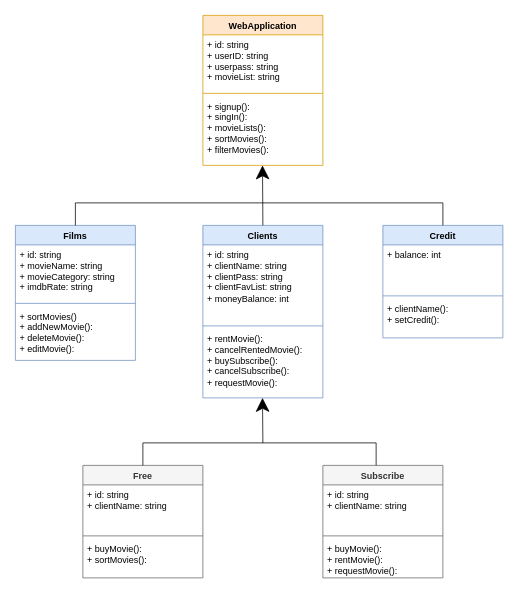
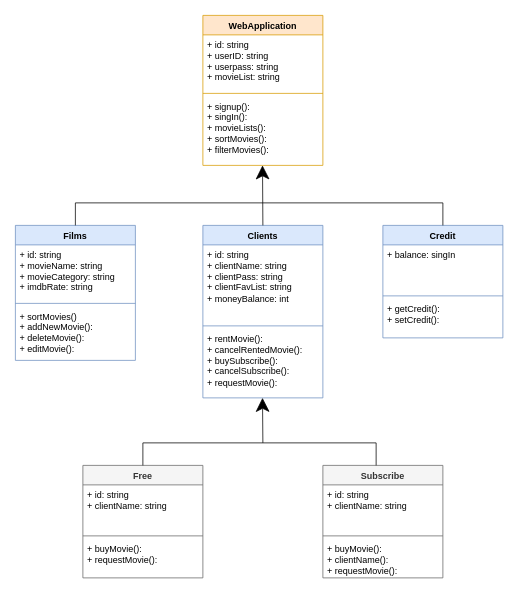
- <mxCell id="15" value="&lt;div&gt;+ balance: int&lt;/div&gt;" style="text;strokeColor=none;fillColor=none;align=left;verticalAlign=top;spacingLeft=4;spacingRight=4;overflow=hidden;rotatable=0;points=[[0,0.5],[1,0.5]];portConstraint=eastwest;whiteSpace=wrap;html=1;" vertex="1" parent="14"><mxGeometry y="26" width="160" height="64" as="geometry" /></mxCell>
+ <mxCell id="15" value="&lt;div&gt;+ balance: singIn&lt;/div&gt;" style="text;strokeColor=none;fillColor=none;align=left;verticalAlign=top;spacingLeft=4;spacingRight=4;overflow=hidden;rotatable=0;points=[[0,0.5],[1,0.5]];portConstraint=eastwest;whiteSpace=wrap;html=1;" vertex="1" parent="14"><mxGeometry y="26" width="160" height="64" as="geometry" /></mxCell>
- <mxCell id="17" value="&lt;div&gt;+ clientName():&lt;/div&gt;&lt;div&gt;+ setCredit():&lt;/div&gt;" style="text;strokeColor=none;fillColor=none;align=left;verticalAlign=top;spacingLeft=4;spacingRight=4;overflow=hidden;rotatable=0;points=[[0,0.5],[1,0.5]];portConstraint=eastwest;whiteSpace=wrap;html=1;" vertex="1" parent="14"><mxGeometry y="98" width="160" height="52" as="geometry" /></mxCell>
+ <mxCell id="17" value="&lt;div&gt;+ getCredit():&lt;/div&gt;&lt;div&gt;+ setCredit():&lt;/div&gt;" style="text;strokeColor=none;fillColor=none;align=left;verticalAlign=top;spacingLeft=4;spacingRight=4;overflow=hidden;rotatable=0;points=[[0,0.5],[1,0.5]];portConstraint=eastwest;whiteSpace=wrap;html=1;" vertex="1" parent="14"><mxGeometry y="98" width="160" height="52" as="geometry" /></mxCell>
- <mxCell id="21" value="&lt;div&gt;+ buyMovie():&lt;/div&gt;&lt;div&gt;+ sortMovies():&lt;/div&gt;" style="text;strokeColor=none;fillColor=none;align=left;verticalAlign=top;spacingLeft=4;spacingRight=4;overflow=hidden;rotatable=0;points=[[0,0.5],[1,0.5]];portConstraint=eastwest;whiteSpace=wrap;html=1;" vertex="1" parent="18"><mxGeometry y="98" width="160" height="52" as="geometry" /></mxCell>
+ <mxCell id="21" value="&lt;div&gt;+ buyMovie():&lt;/div&gt;&lt;div&gt;+ requestMovie():&lt;/div&gt;" style="text;strokeColor=none;fillColor=none;align=left;verticalAlign=top;spacingLeft=4;spacingRight=4;overflow=hidden;rotatable=0;points=[[0,0.5],[1,0.5]];portConstraint=eastwest;whiteSpace=wrap;html=1;" vertex="1" parent="18"><mxGeometry y="98" width="160" height="52" as="geometry" /></mxCell>
- <mxCell id="25" value="&lt;div&gt;&lt;span style=&quot;background-color: initial;&quot;&gt;+ buyMovie():&lt;/span&gt;&lt;/div&gt;&lt;div&gt;+ rentMovie():&lt;/div&gt;&lt;div&gt;+ requestMovie():&lt;/div&gt;&lt;div&gt;&lt;br&gt;&lt;/div&gt;" style="text;strokeColor=none;fillColor=none;align=left;verticalAlign=top;spacingLeft=4;spacingRight=4;overflow=hidden;rotatable=0;points=[[0,0.5],[1,0.5]];portConstraint=eastwest;whiteSpace=wrap;html=1;" vertex="1" parent="22"><mxGeometry y="98" width="160" height="52" as="geometry" /></mxCell>
+ <mxCell id="25" value="&lt;div&gt;&lt;span style=&quot;background-color: initial;&quot;&gt;+ buyMovie():&lt;/span&gt;&lt;/div&gt;&lt;div&gt;+ clientName():&lt;/div&gt;&lt;div&gt;+ requestMovie():&lt;/div&gt;&lt;div&gt;&lt;br&gt;&lt;/div&gt;" style="text;strokeColor=none;fillColor=none;align=left;verticalAlign=top;spacingLeft=4;spacingRight=4;overflow=hidden;rotatable=0;points=[[0,0.5],[1,0.5]];portConstraint=eastwest;whiteSpace=wrap;html=1;" vertex="1" parent="22"><mxGeometry y="98" width="160" height="52" as="geometry" /></mxCell>
